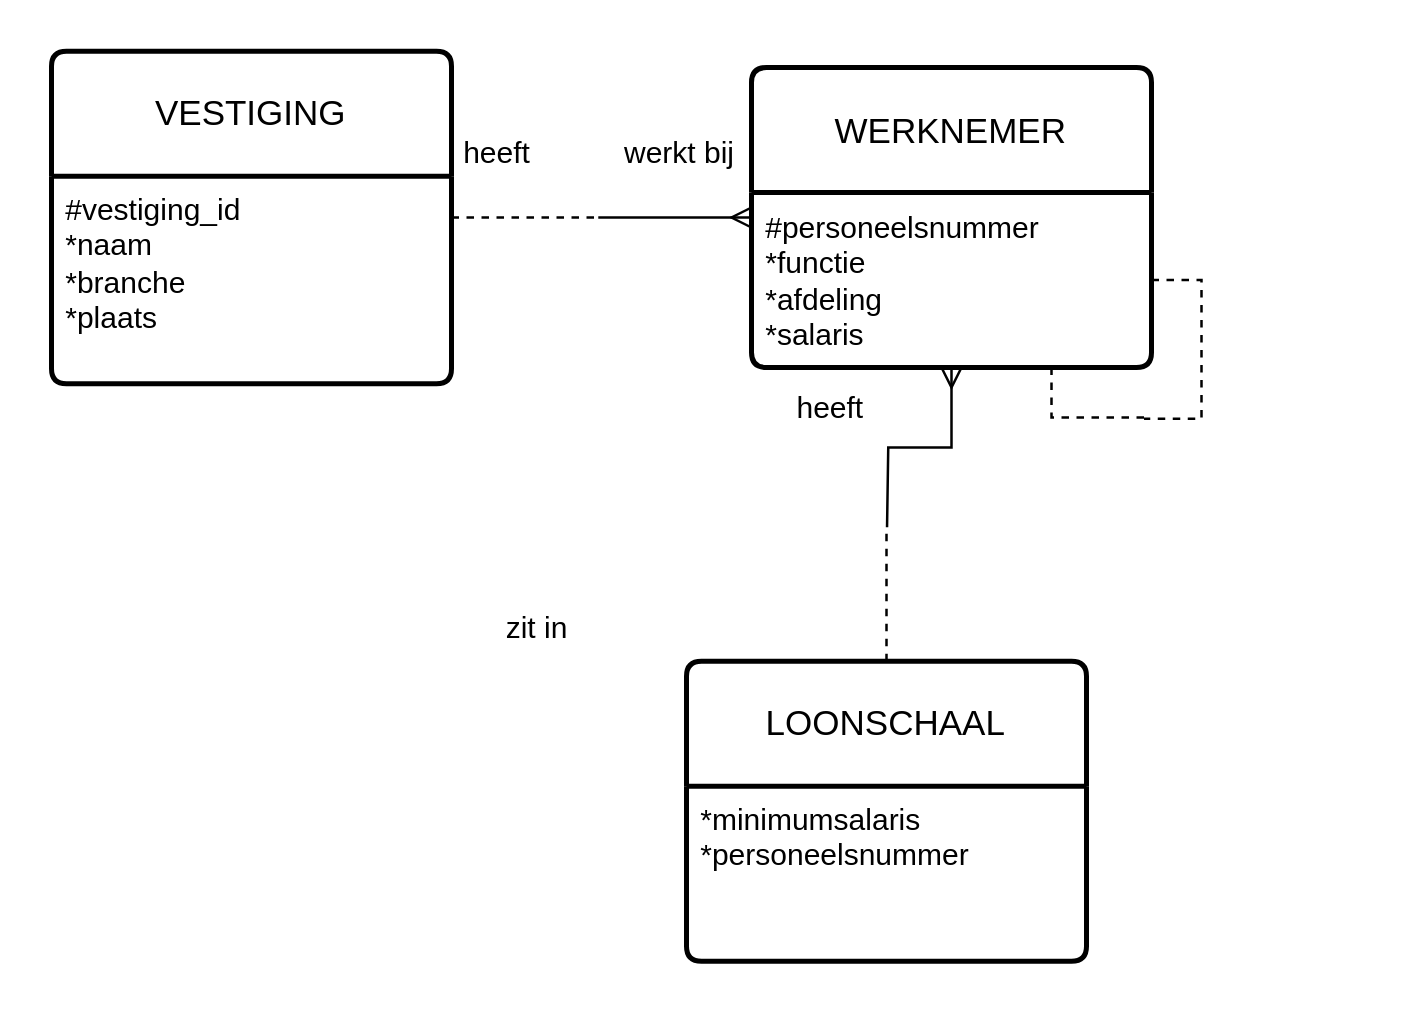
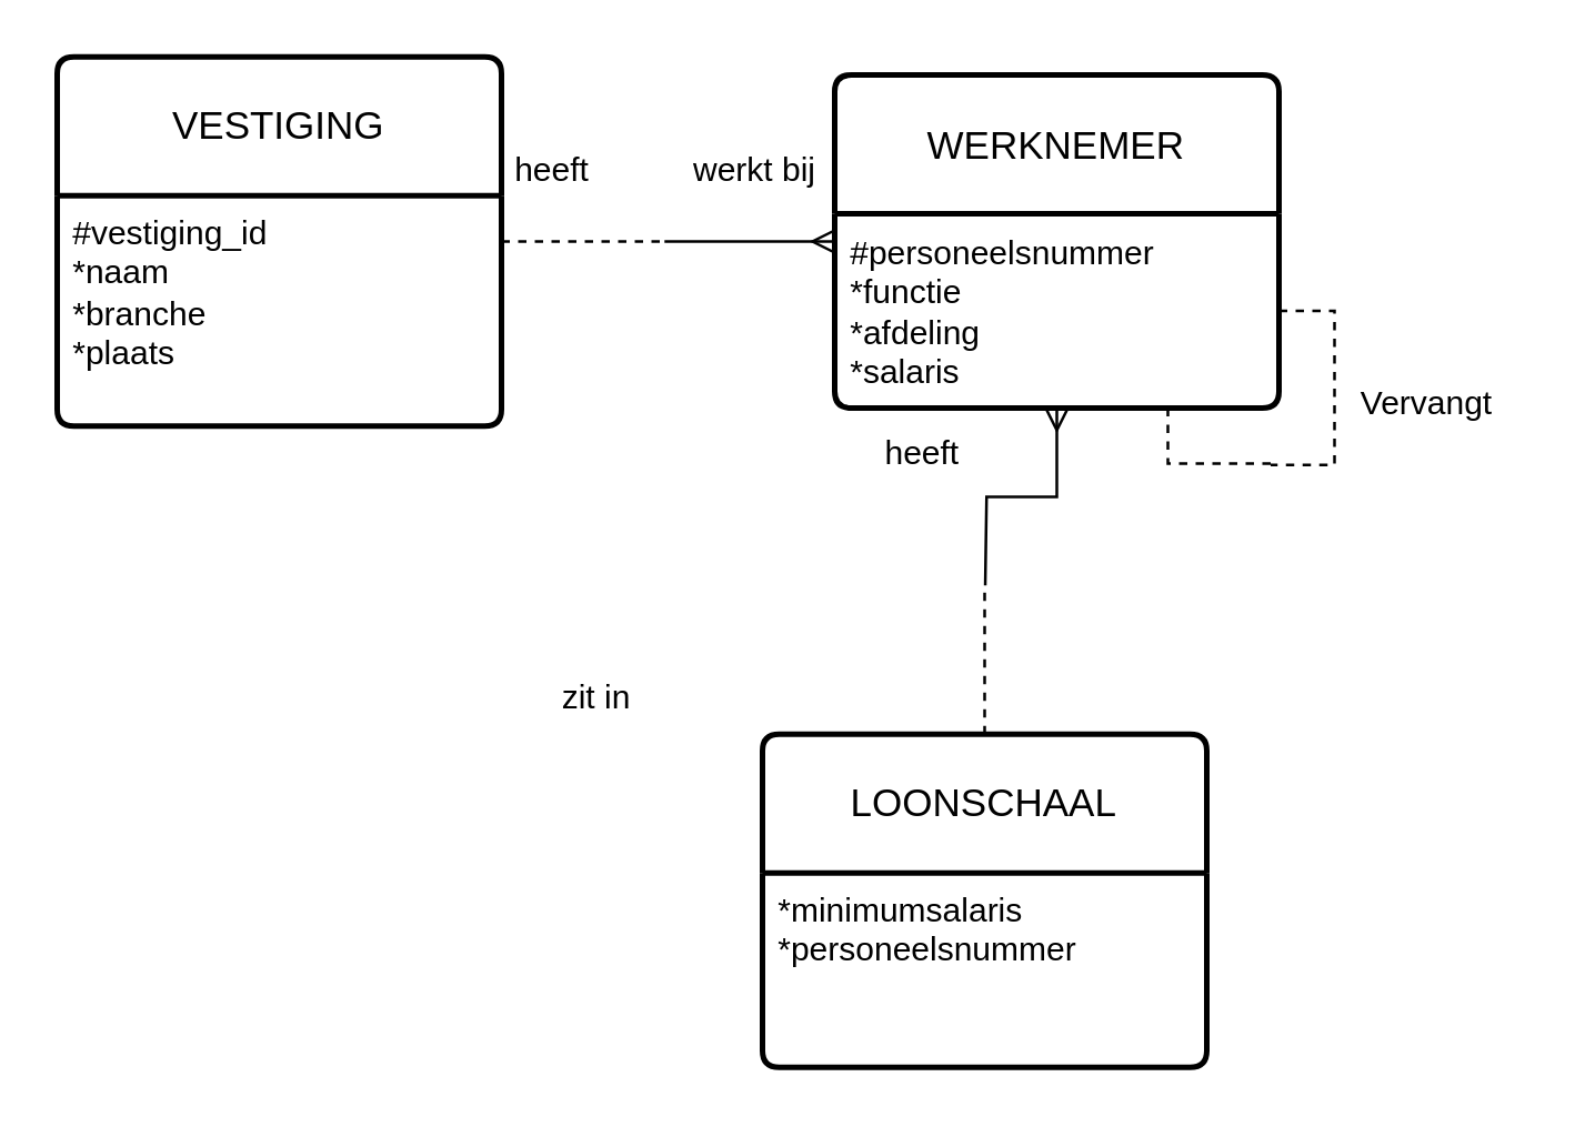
+ <mxCell id="13" value="Vervangt" style="text;html=1;align=center;verticalAlign=middle;resizable=0;points=[];autosize=1;strokeColor=none;fillColor=none;" vertex="1" parent="1"><mxGeometry x="480" y="132" width="65" height="26" as="geometry" /></mxCell>
